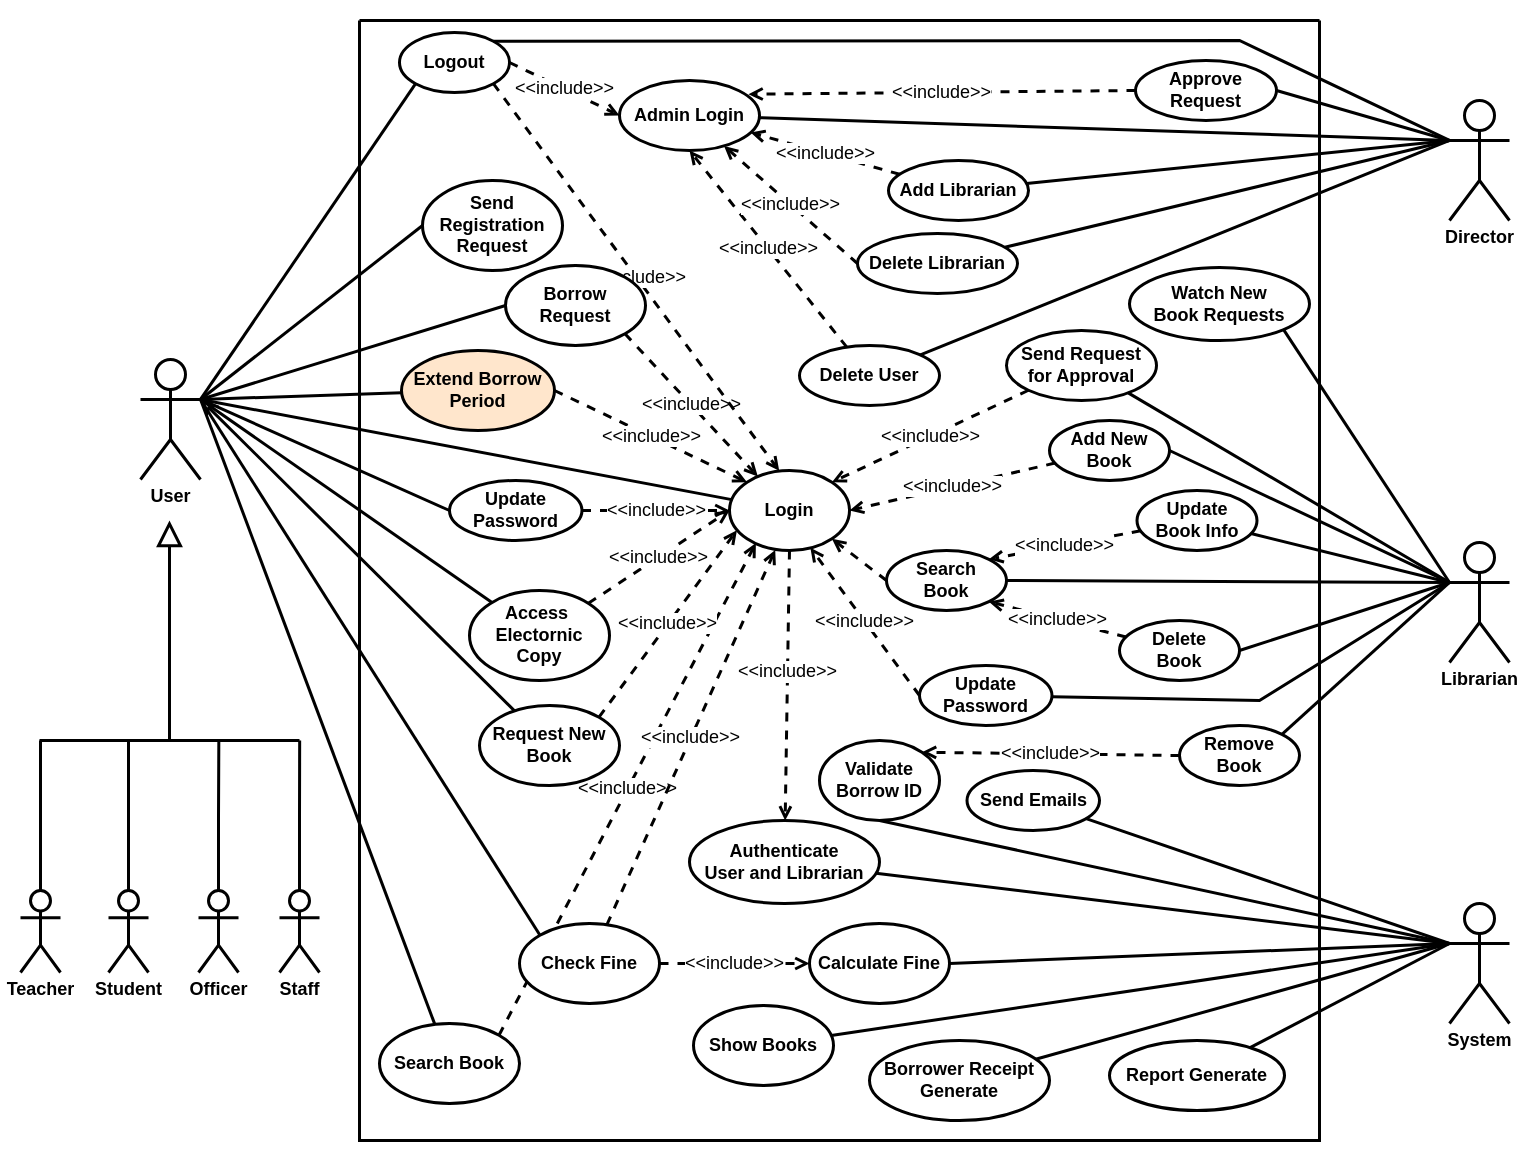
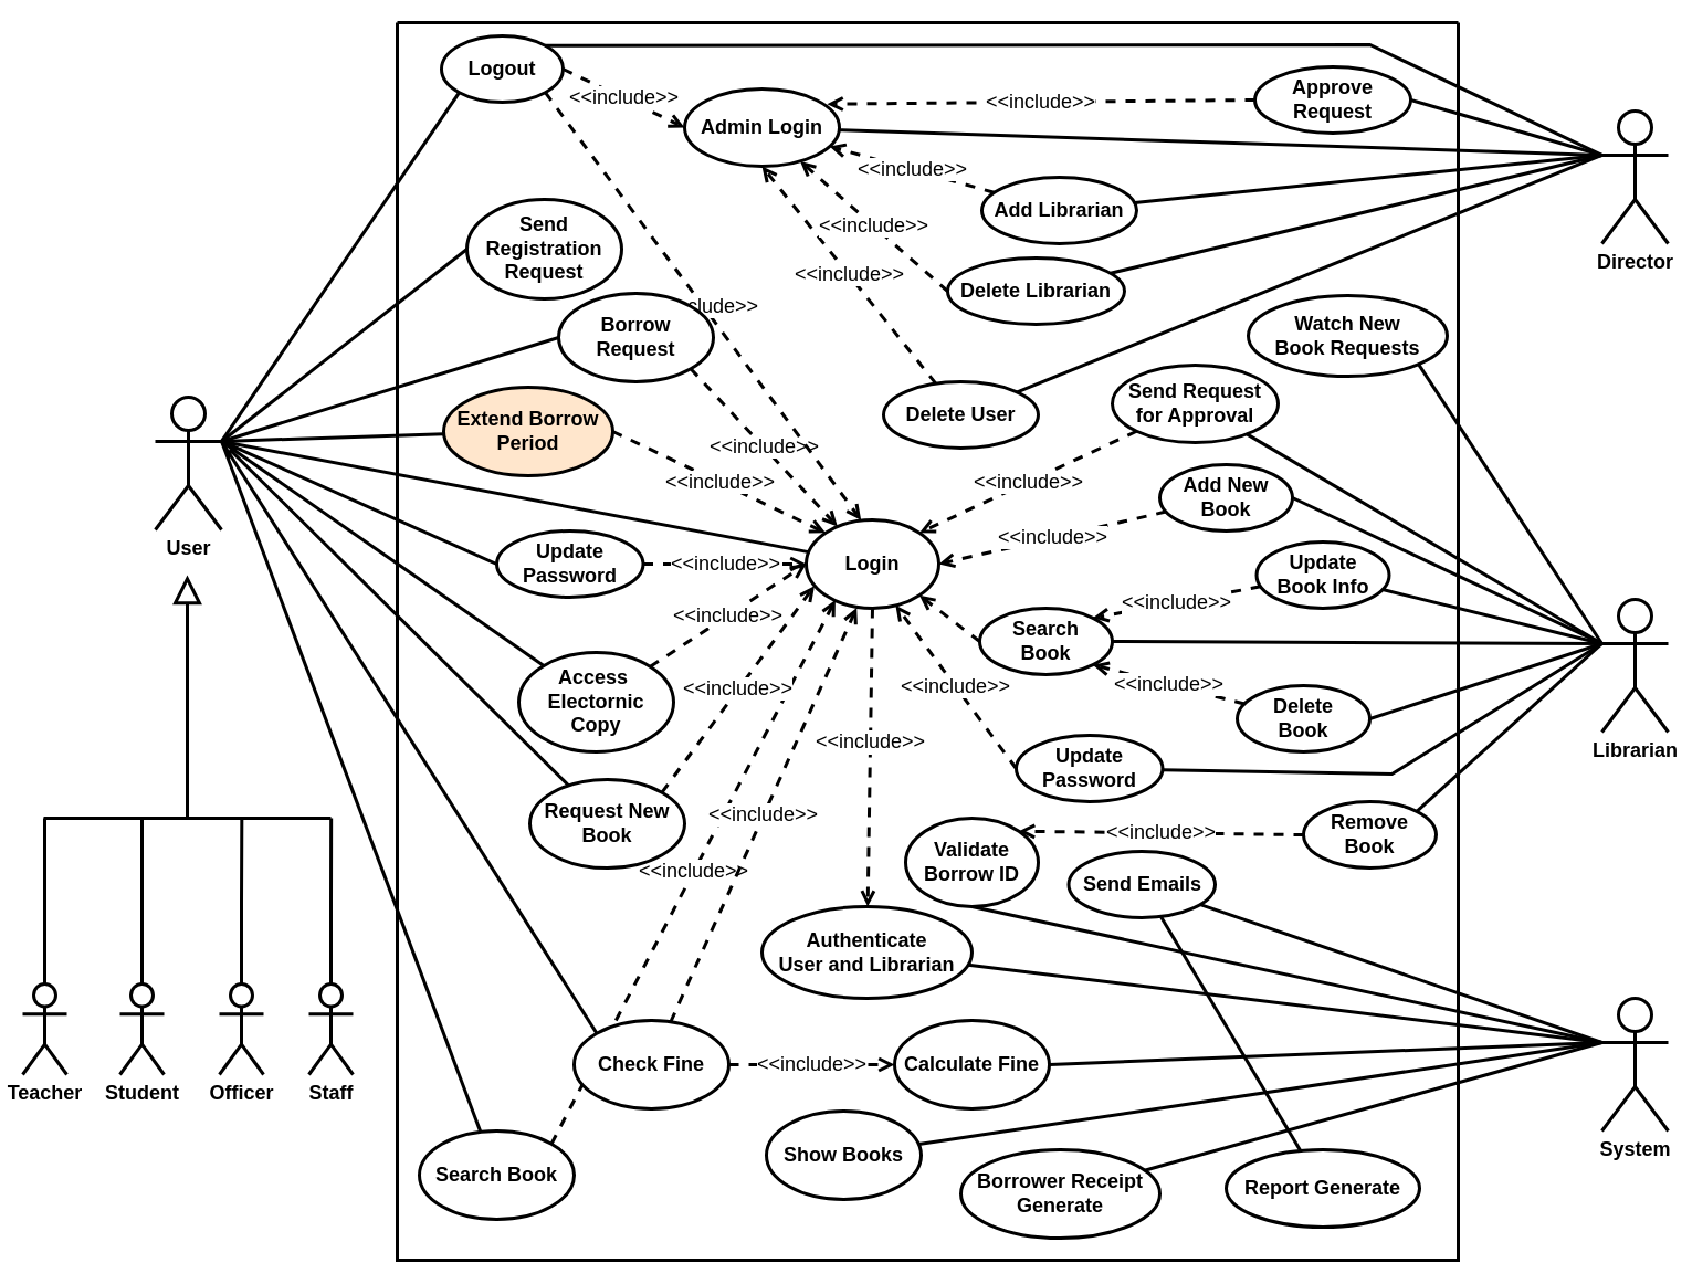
- <mxCell id="94" style="edgeStyle=none;rounded=0;orthogonalLoop=1;jettySize=auto;html=1;entryX=0;entryY=0.333;entryDx=0;entryDy=0;entryPerimeter=0;fontSize=18;endArrow=none;endFill=0;endSize=8;strokeWidth=3;" parent="1" source="42" target="74" edge="1"><mxGeometry relative="1" as="geometry" /></mxCell>
+ <mxCell id="94" style="edgeStyle=none;rounded=0;orthogonalLoop=1;jettySize=auto;html=1;fontSize=18;endArrow=none;endFill=0;endSize=8;strokeWidth=3;" parent="1" source="42" target="43" edge="1"><mxGeometry relative="1" as="geometry" /></mxCell>
